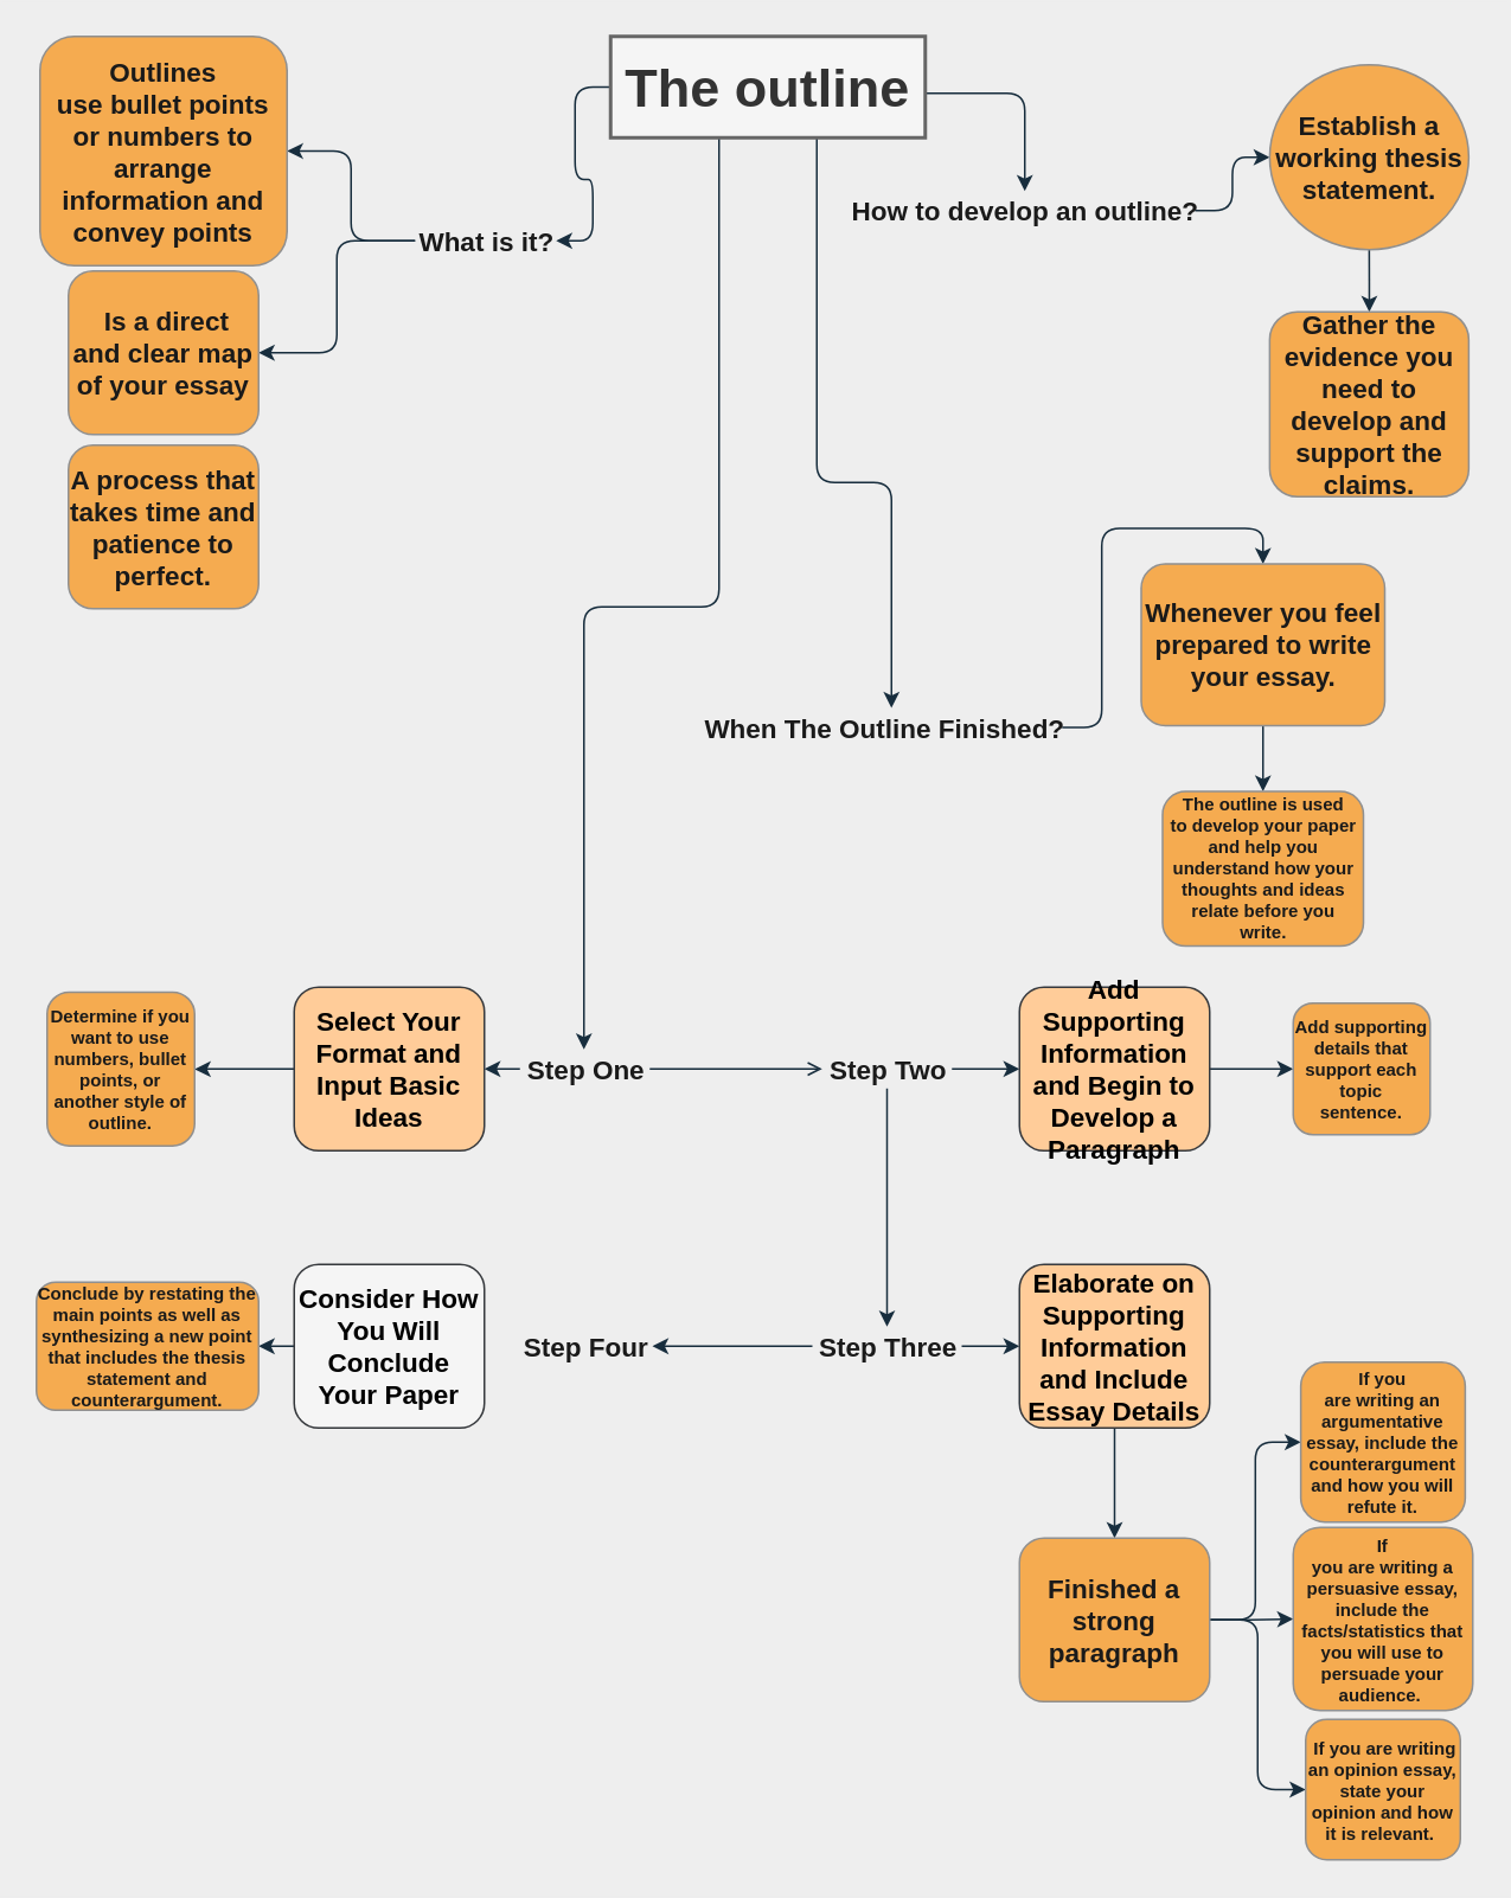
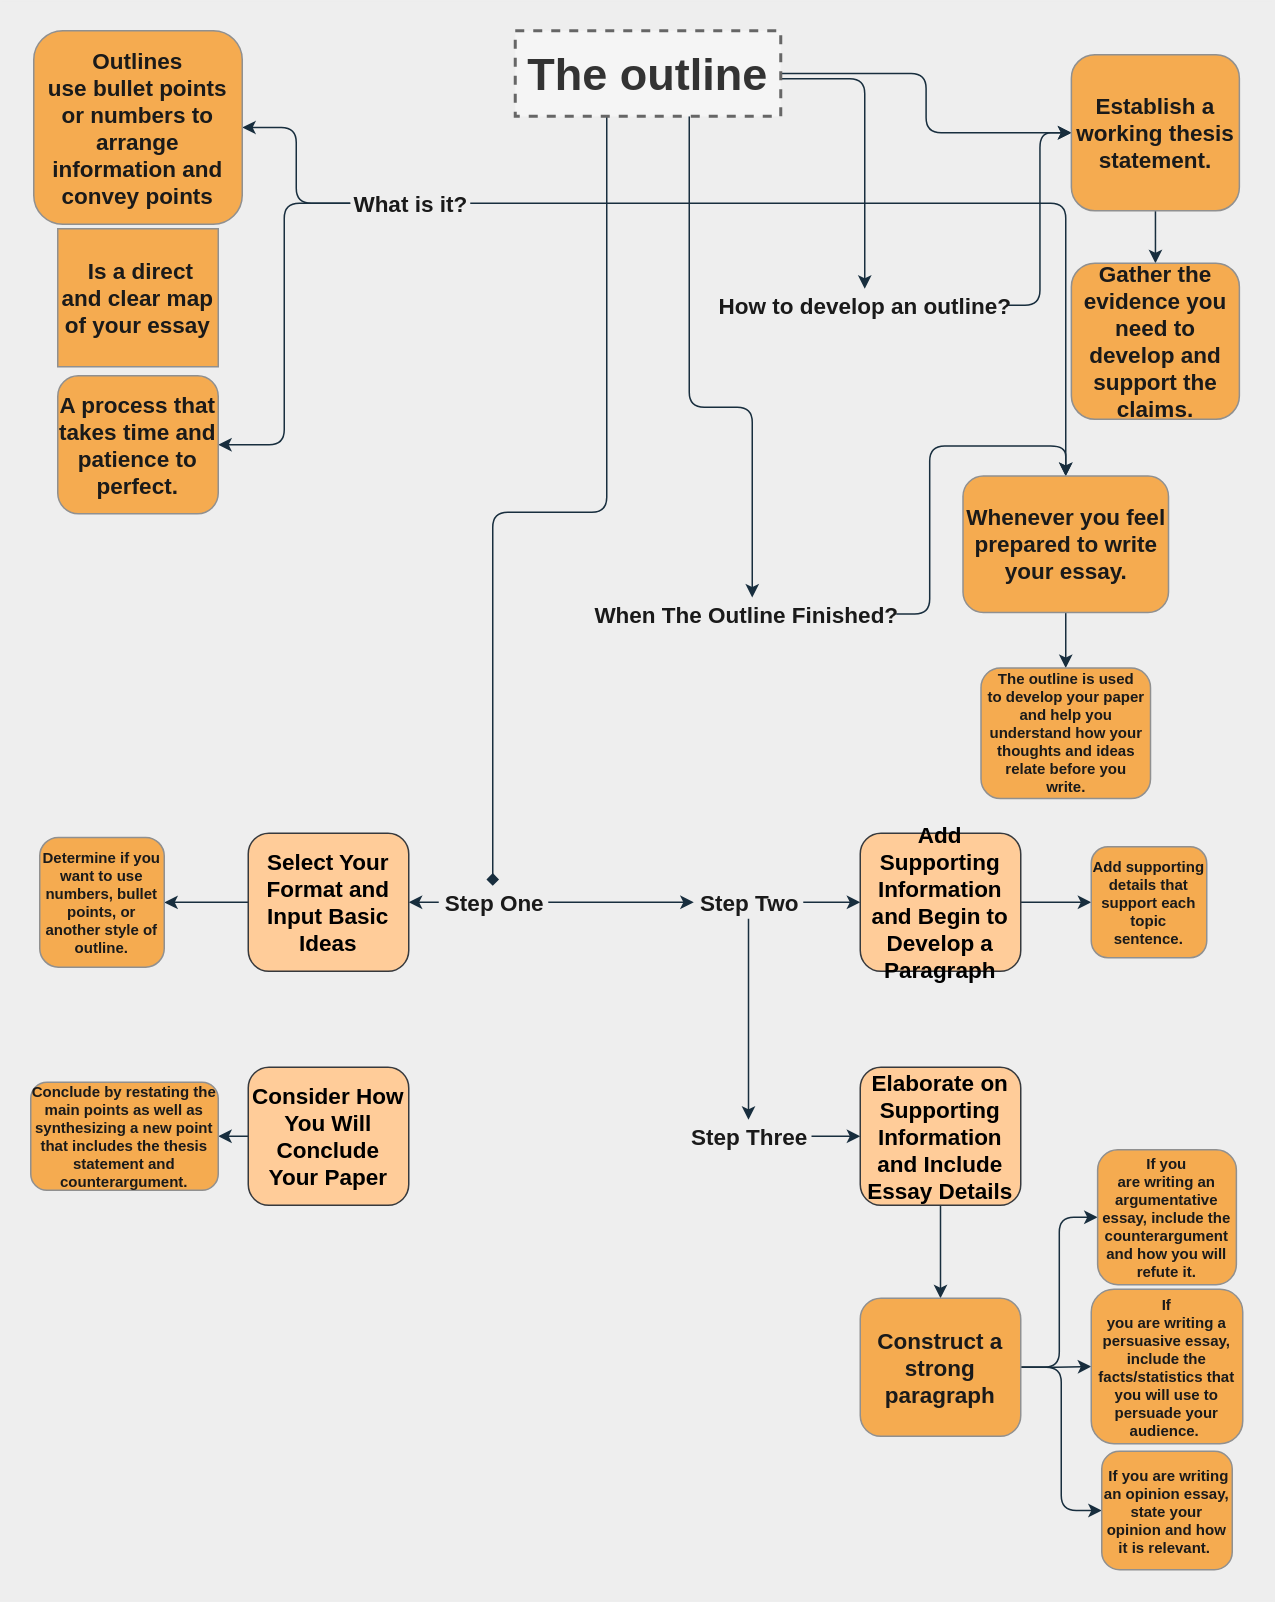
- <mxCell id="6" value="The outline" style="whiteSpace=wrap;html=1;rounded=0;sketch=0;strokeColor=#666666;fillColor=#f5f5f5;fontStyle=1;fontSize=30;fontColor=#333333;strokeWidth=2;dashed=0;" parent="1" vertex="1"><mxGeometry x="343" y="20" width="177" height="57" as="geometry" /></mxCell>
+ <mxCell id="6" value="The outline" style="whiteSpace=wrap;html=1;rounded=0;sketch=0;strokeColor=#666666;fillColor=#f5f5f5;fontStyle=1;fontSize=30;fontColor=#333333;strokeWidth=2;dashed=1;" parent="1" vertex="1"><mxGeometry x="343" y="20" width="177" height="57" as="geometry" /></mxCell>
- <mxCell id="2" style="edgeStyle=orthogonalEdgeStyle;curved=0;rounded=1;sketch=0;orthogonalLoop=1;jettySize=auto;html=1;entryX=0.992;entryY=0.5;entryDx=0;entryDy=0;entryPerimeter=0;fontSize=20;fontColor=#1A1A1A;strokeColor=#182E3E;labelBackgroundColor=#EEEEEE;" parent="1" source="6" target="10" edge="1"><mxGeometry relative="1" as="geometry" /></mxCell>
+ <mxCell id="2" style="edgeStyle=orthogonalEdgeStyle;curved=0;rounded=1;sketch=0;orthogonalLoop=1;jettySize=auto;html=1;fontSize=20;fontColor=#1A1A1A;strokeColor=#182E3E;labelBackgroundColor=#EEEEEE;" parent="1" source="6" target="27" edge="1"><mxGeometry relative="1" as="geometry" /></mxCell>
- <mxCell id="27" value="Establish a working thesis statement. " style="ellipse;whiteSpace=wrap;html=1;sketch=0;fontSize=15;fontColor=#1A1A1A;strokeColor=#909090;fillColor=#F5AB50;fontStyle=1;" parent="1" vertex="1"><mxGeometry x="713.75" y="36" width="112" height="104" as="geometry" /></mxCell>
+ <mxCell id="27" value="Establish a working thesis statement. " style="rounded=1;whiteSpace=wrap;html=1;sketch=0;fontSize=15;fontColor=#1A1A1A;strokeColor=#909090;fillColor=#F5AB50;fontStyle=1" parent="1" vertex="1"><mxGeometry x="713.75" y="36" width="112" height="104" as="geometry" /></mxCell>
- <mxCell id="12" value="How to develop an outline?" style="text;html=1;align=center;verticalAlign=middle;resizable=0;points=[];autosize=1;strokeColor=none;fillColor=none;fontColor=#1A1A1A;fontStyle=1;fontSize=15;" parent="1" vertex="1"><mxGeometry x="480.75" y="107" width="191" height="22" as="geometry" /></mxCell>
+ <mxCell id="12" value="How to develop an outline?" style="text;html=1;align=center;verticalAlign=middle;resizable=0;points=[];autosize=1;strokeColor=none;fillColor=none;fontColor=#1A1A1A;fontStyle=1;fontSize=15;" parent="1" vertex="1"><mxGeometry x="480.75" y="192" width="191" height="22" as="geometry" /></mxCell>
- <mxCell id="23" value="&amp;nbsp;Is a direct and clear map of your essay" style="rounded=1;whiteSpace=wrap;html=1;sketch=0;fontSize=15;fontColor=#1A1A1A;strokeColor=#909090;fillColor=#F5AB50;fontStyle=1" parent="1" vertex="1"><mxGeometry x="38" y="152" width="107" height="92" as="geometry" /></mxCell>
+ <mxCell id="23" value="&amp;nbsp;Is a direct and clear map of your essay" style="whiteSpace=wrap;html=1;sketch=0;fontSize=15;fontColor=#1A1A1A;strokeColor=#909090;fillColor=#F5AB50;fontStyle=1;rounded=0;" parent="1" vertex="1"><mxGeometry x="38" y="152" width="107" height="92" as="geometry" /></mxCell>
- <mxCell id="8" style="edgeStyle=orthogonalEdgeStyle;curved=0;rounded=1;sketch=0;orthogonalLoop=1;jettySize=auto;html=1;entryX=1;entryY=0.5;entryDx=0;entryDy=0;fontSize=20;fontColor=#1A1A1A;strokeColor=#182E3E;labelBackgroundColor=#EEEEEE;" parent="1" source="10" target="23" edge="1"><mxGeometry relative="1" as="geometry" /></mxCell>
+ <mxCell id="8" style="edgeStyle=orthogonalEdgeStyle;curved=0;rounded=1;sketch=0;orthogonalLoop=1;jettySize=auto;html=1;fontSize=20;fontColor=#1A1A1A;strokeColor=#182E3E;labelBackgroundColor=#EEEEEE;" parent="1" source="10" target="50" edge="1"><mxGeometry relative="1" as="geometry" /></mxCell>
+ <mxCell id="9" style="edgeStyle=orthogonalEdgeStyle;curved=0;rounded=1;sketch=0;orthogonalLoop=1;jettySize=auto;html=1;entryX=1;entryY=0.5;entryDx=0;entryDy=0;fontSize=20;fontColor=#1A1A1A;strokeColor=#182E3E;labelBackgroundColor=#EEEEEE;" parent="1" source="10" target="25" edge="1"><mxGeometry relative="1" as="geometry" /></mxCell>
- <mxCell id="3" style="edgeStyle=orthogonalEdgeStyle;curved=0;rounded=1;sketch=0;orthogonalLoop=1;jettySize=auto;html=1;fontSize=10;fontColor=#1A1A1A;strokeColor=#182E3E;" edge="1" parent="1" source="6" target="15"><mxGeometry relative="1" as="geometry"><Array as="points"><mxPoint x="404" y="341" /><mxPoint x="328" y="341" /></Array></mxGeometry></mxCell>
+ <mxCell id="3" style="edgeStyle=orthogonalEdgeStyle;curved=0;rounded=1;sketch=0;orthogonalLoop=1;jettySize=auto;html=1;fontSize=10;fontColor=#1A1A1A;strokeColor=#182E3E;endArrow=diamond;" edge="1" parent="1" source="6" target="15"><mxGeometry relative="1" as="geometry"><Array as="points"><mxPoint x="404" y="341" /><mxPoint x="328" y="341" /></Array></mxGeometry></mxCell>
- <mxCell id="13" style="edgeStyle=orthogonalEdgeStyle;curved=0;rounded=1;sketch=0;orthogonalLoop=1;jettySize=auto;html=1;fontSize=10;fontColor=#1A1A1A;strokeColor=#182E3E;endArrow=open;" edge="1" parent="1" source="15" target="18"><mxGeometry relative="1" as="geometry" /></mxCell>
+ <mxCell id="13" style="edgeStyle=orthogonalEdgeStyle;curved=0;rounded=1;sketch=0;orthogonalLoop=1;jettySize=auto;html=1;fontSize=10;fontColor=#1A1A1A;strokeColor=#182E3E;" edge="1" parent="1" source="15" target="18"><mxGeometry relative="1" as="geometry" /></mxCell>
- <mxCell id="36" value="Consider How You Will Conclude Your Paper" style="rounded=1;whiteSpace=wrap;html=1;sketch=0;fontSize=15;strokeColor=#36393d;fillColor=#f5f5f5;fontStyle=1;fontColor=#000000;" vertex="1" parent="1"><mxGeometry x="165" y="711" width="107" height="92" as="geometry" /></mxCell>
+ <mxCell id="36" value="Consider How You Will Conclude Your Paper" style="rounded=1;whiteSpace=wrap;html=1;sketch=0;fontSize=15;strokeColor=#36393d;fillColor=#ffcc99;fontStyle=1;fontColor=#000000;" vertex="1" parent="1"><mxGeometry x="165" y="711" width="107" height="92" as="geometry" /></mxCell>
- <mxCell id="19" value="Step Four" style="text;html=1;align=center;verticalAlign=middle;resizable=0;points=[];autosize=1;strokeColor=none;fillColor=none;fontColor=#1A1A1A;fontStyle=1;fontSize=15;" parent="1" vertex="1"><mxGeometry x="290.5" y="746" width="76" height="22" as="geometry" /></mxCell>
- <mxCell id="20" style="edgeStyle=orthogonalEdgeStyle;curved=0;rounded=1;sketch=0;orthogonalLoop=1;jettySize=auto;html=1;fontSize=10;fontColor=#1A1A1A;strokeColor=#182E3E;" edge="1" parent="1" source="22" target="19"><mxGeometry relative="1" as="geometry" /></mxCell>
- <mxCell id="44" value="Finished a strong paragraph" style="rounded=1;whiteSpace=wrap;html=1;sketch=0;fontSize=15;fontColor=#1A1A1A;strokeColor=#909090;fillColor=#F5AB50;fontStyle=1" vertex="1" parent="1"><mxGeometry x="573" y="865" width="107" height="92" as="geometry" /></mxCell>
+ <mxCell id="44" value="Construct a strong paragraph" style="rounded=1;whiteSpace=wrap;html=1;sketch=0;fontSize=15;fontColor=#1A1A1A;strokeColor=#909090;fillColor=#F5AB50;fontStyle=1" vertex="1" parent="1"><mxGeometry x="573" y="865" width="107" height="92" as="geometry" /></mxCell>
